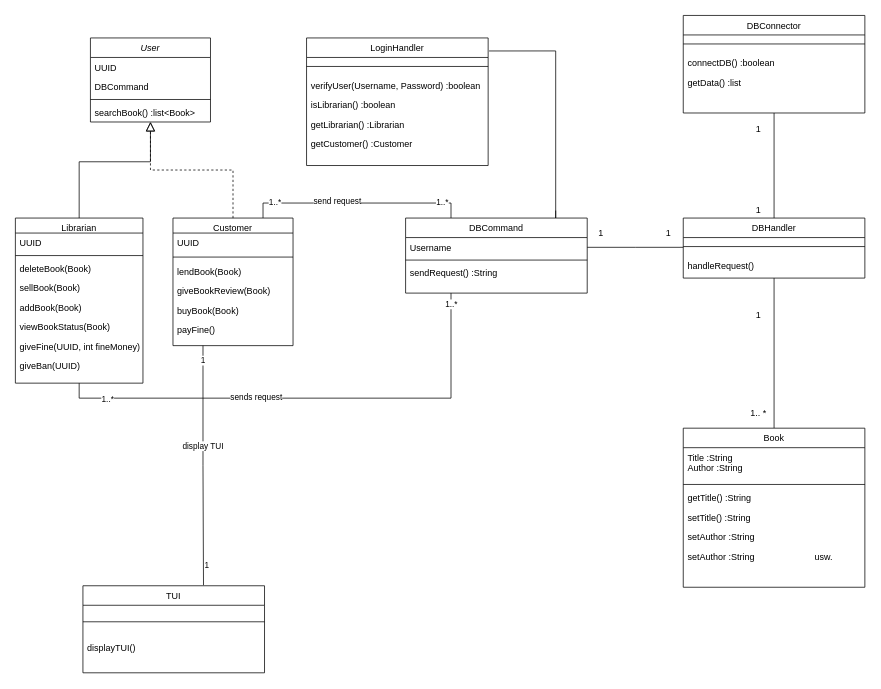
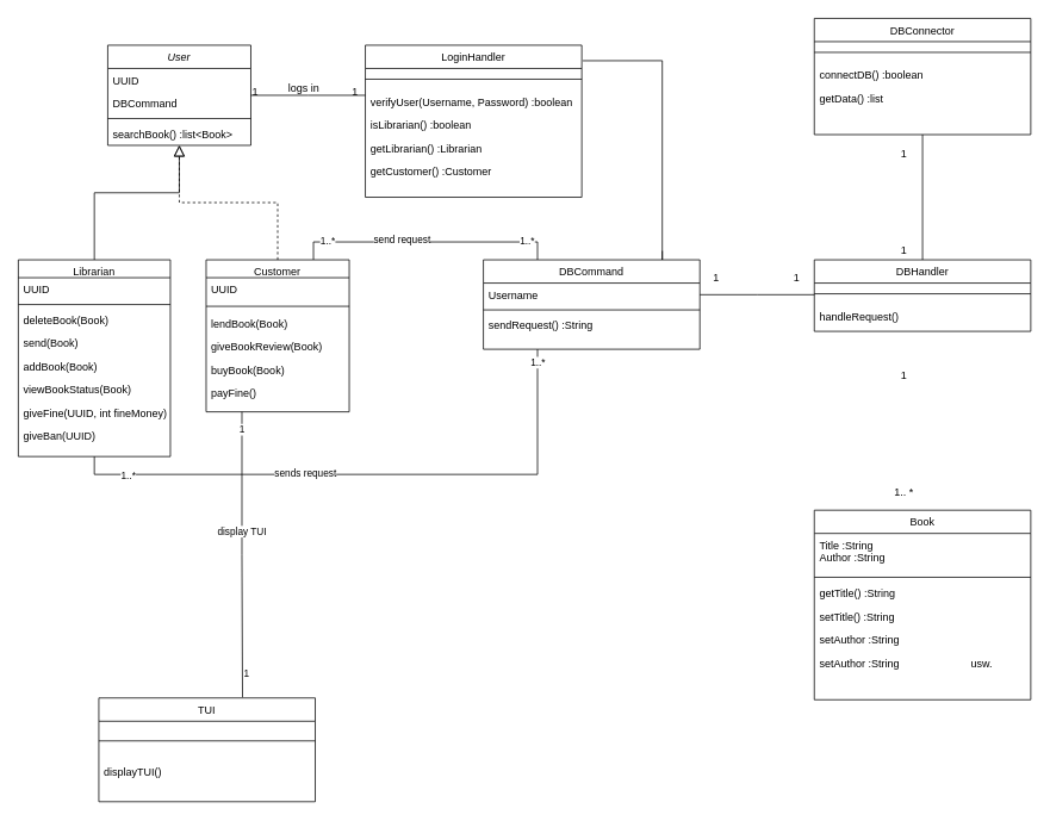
+ <mxCell id="44" value="" style="endArrow=none;shadow=0;strokeWidth=1;rounded=0;endFill=0;edgeStyle=elbowEdgeStyle;elbow=vertical;" parent="1" source="2" target="38" edge="1"><mxGeometry x="0.5" y="41" relative="1" as="geometry"><mxPoint x="280" y="122" as="sourcePoint" /><mxPoint x="440" y="122" as="targetPoint" /><mxPoint x="-40" y="32" as="offset" /></mxGeometry></mxCell>
+ <mxCell id="45" value="1" style="resizable=0;align=left;verticalAlign=bottom;labelBackgroundColor=none;fontSize=12;" parent="44" connectable="0" vertex="1"><mxGeometry x="-1" relative="1" as="geometry"><mxPoint y="4" as="offset" /></mxGeometry></mxCell>
+ <mxCell id="46" value="1" style="resizable=0;align=right;verticalAlign=bottom;labelBackgroundColor=none;fontSize=12;" parent="44" connectable="0" vertex="1"><mxGeometry x="1" relative="1" as="geometry"><mxPoint x="-7" y="4" as="offset" /></mxGeometry></mxCell>
+ <mxCell id="47" value="logs in" style="text;html=1;resizable=0;points=[];;align=center;verticalAlign=middle;labelBackgroundColor=none;rounded=0;shadow=0;strokeWidth=1;fontSize=12;" parent="44" vertex="1" connectable="0"><mxGeometry x="0.5" y="49" relative="1" as="geometry"><mxPoint x="-38" y="40" as="offset" /></mxGeometry></mxCell>
- <mxCell id="15" value="sellBook(Book)" style="text;align=left;verticalAlign=top;spacingLeft=4;spacingRight=4;overflow=hidden;rotatable=0;points=[[0,0.5],[1,0.5]];portConstraint=eastwest;" parent="11" vertex="1"><mxGeometry y="80" width="170" height="26" as="geometry" /></mxCell>
+ <mxCell id="15" value="send(Book)" style="text;align=left;verticalAlign=top;spacingLeft=4;spacingRight=4;overflow=hidden;rotatable=0;points=[[0,0.5],[1,0.5]];portConstraint=eastwest;" parent="11" vertex="1"><mxGeometry y="80" width="170" height="26" as="geometry" /></mxCell>
- <mxCell id="52" style="edgeStyle=orthogonalEdgeStyle;rounded=0;orthogonalLoop=1;jettySize=auto;html=1;exitX=0.5;exitY=1;exitDx=0;exitDy=0;entryX=0.5;entryY=0;entryDx=0;entryDy=0;endArrow=none;endFill=0;" parent="1" source="53" target="61" edge="1"><mxGeometry relative="1" as="geometry" /></mxCell>
